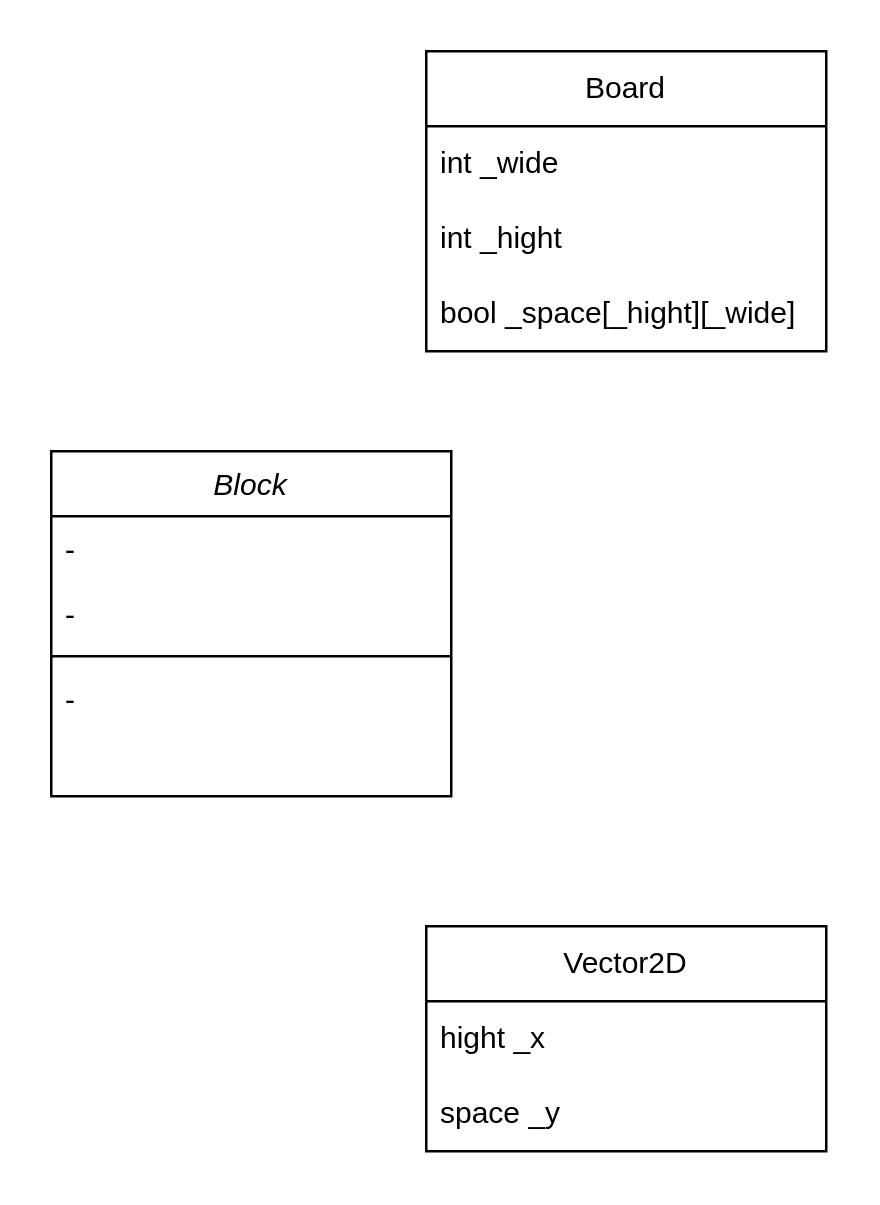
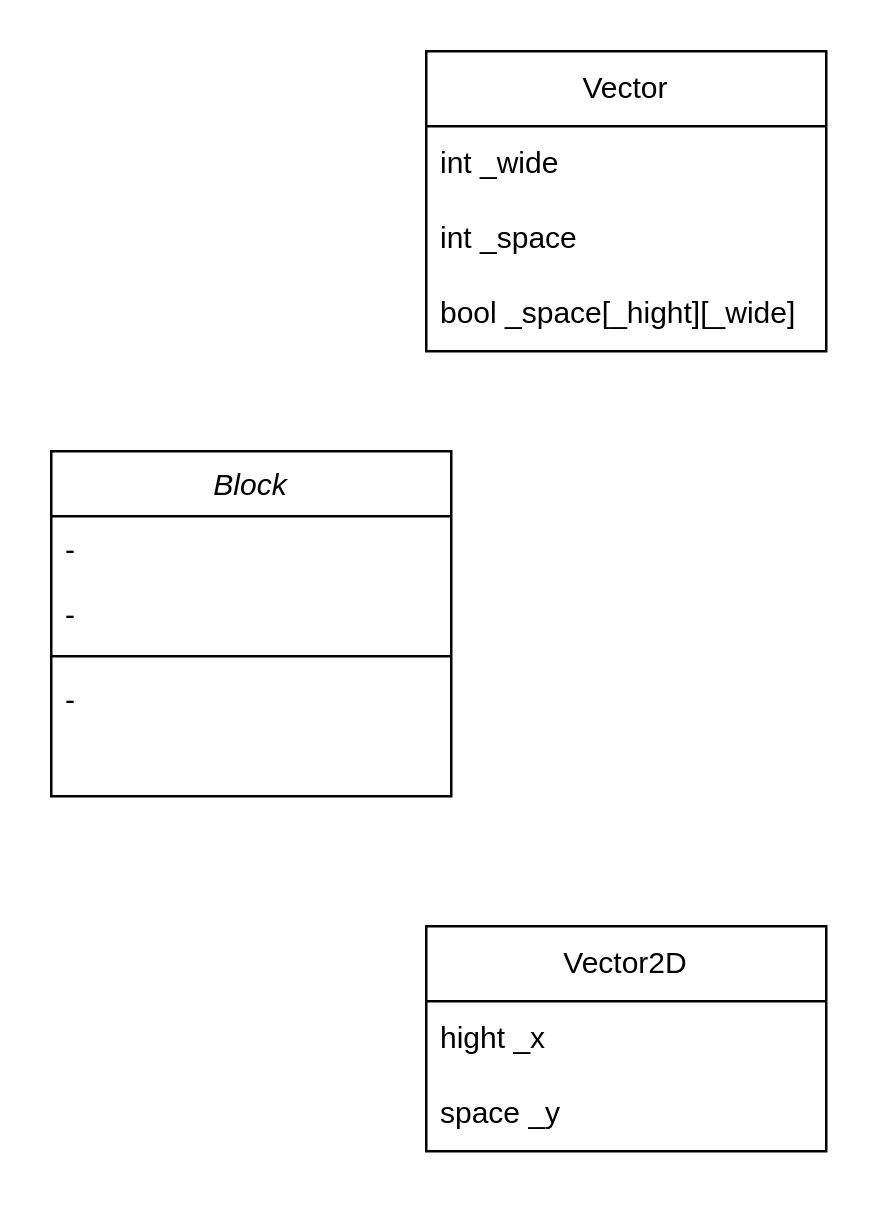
- <mxCell id="10" value="Board" style="swimlane;fontStyle=0;childLayout=stackLayout;horizontal=1;startSize=30;horizontalStack=0;resizeParent=1;resizeParentMax=0;resizeLast=0;collapsible=1;marginBottom=0;whiteSpace=wrap;html=1;" parent="1" vertex="1"><mxGeometry x="170" y="20" width="160" height="120" as="geometry" /></mxCell>
+ <mxCell id="10" value="Vector" style="swimlane;fontStyle=0;childLayout=stackLayout;horizontal=1;startSize=30;horizontalStack=0;resizeParent=1;resizeParentMax=0;resizeLast=0;collapsible=1;marginBottom=0;whiteSpace=wrap;html=1;" parent="1" vertex="1"><mxGeometry x="170" y="20" width="160" height="120" as="geometry" /></mxCell>
- <mxCell id="12" value="int _hight" style="text;strokeColor=none;fillColor=none;align=left;verticalAlign=middle;spacingLeft=4;spacingRight=4;overflow=hidden;points=[[0,0.5],[1,0.5]];portConstraint=eastwest;rotatable=0;whiteSpace=wrap;html=1;" parent="10" vertex="1"><mxGeometry y="60" width="160" height="30" as="geometry" /></mxCell>
+ <mxCell id="12" value="int _space" style="text;strokeColor=none;fillColor=none;align=left;verticalAlign=middle;spacingLeft=4;spacingRight=4;overflow=hidden;points=[[0,0.5],[1,0.5]];portConstraint=eastwest;rotatable=0;whiteSpace=wrap;html=1;" parent="10" vertex="1"><mxGeometry y="60" width="160" height="30" as="geometry" /></mxCell>
